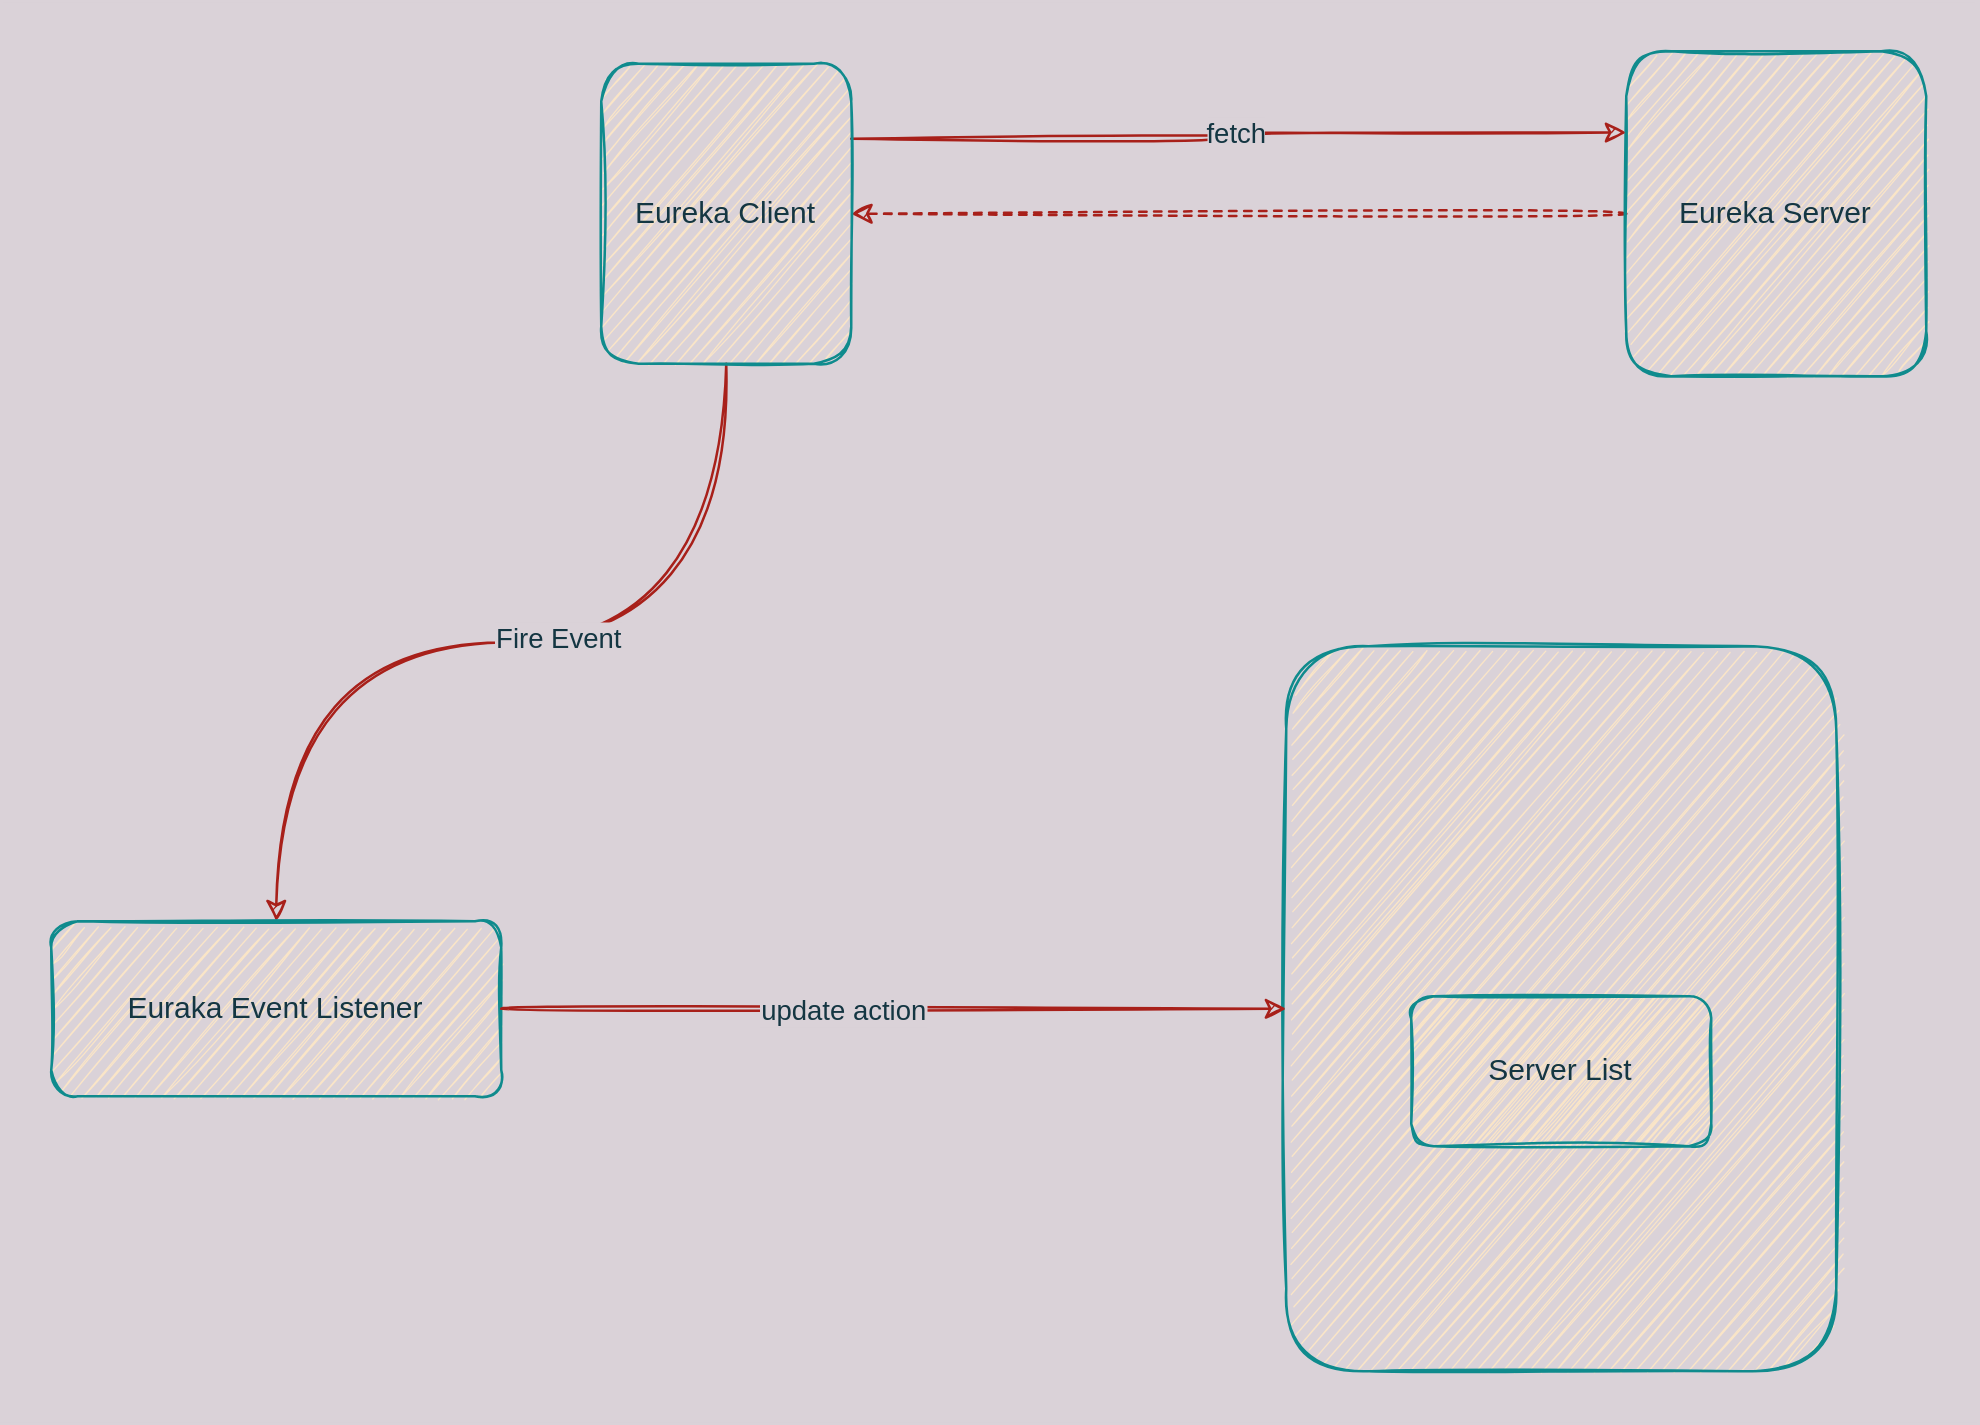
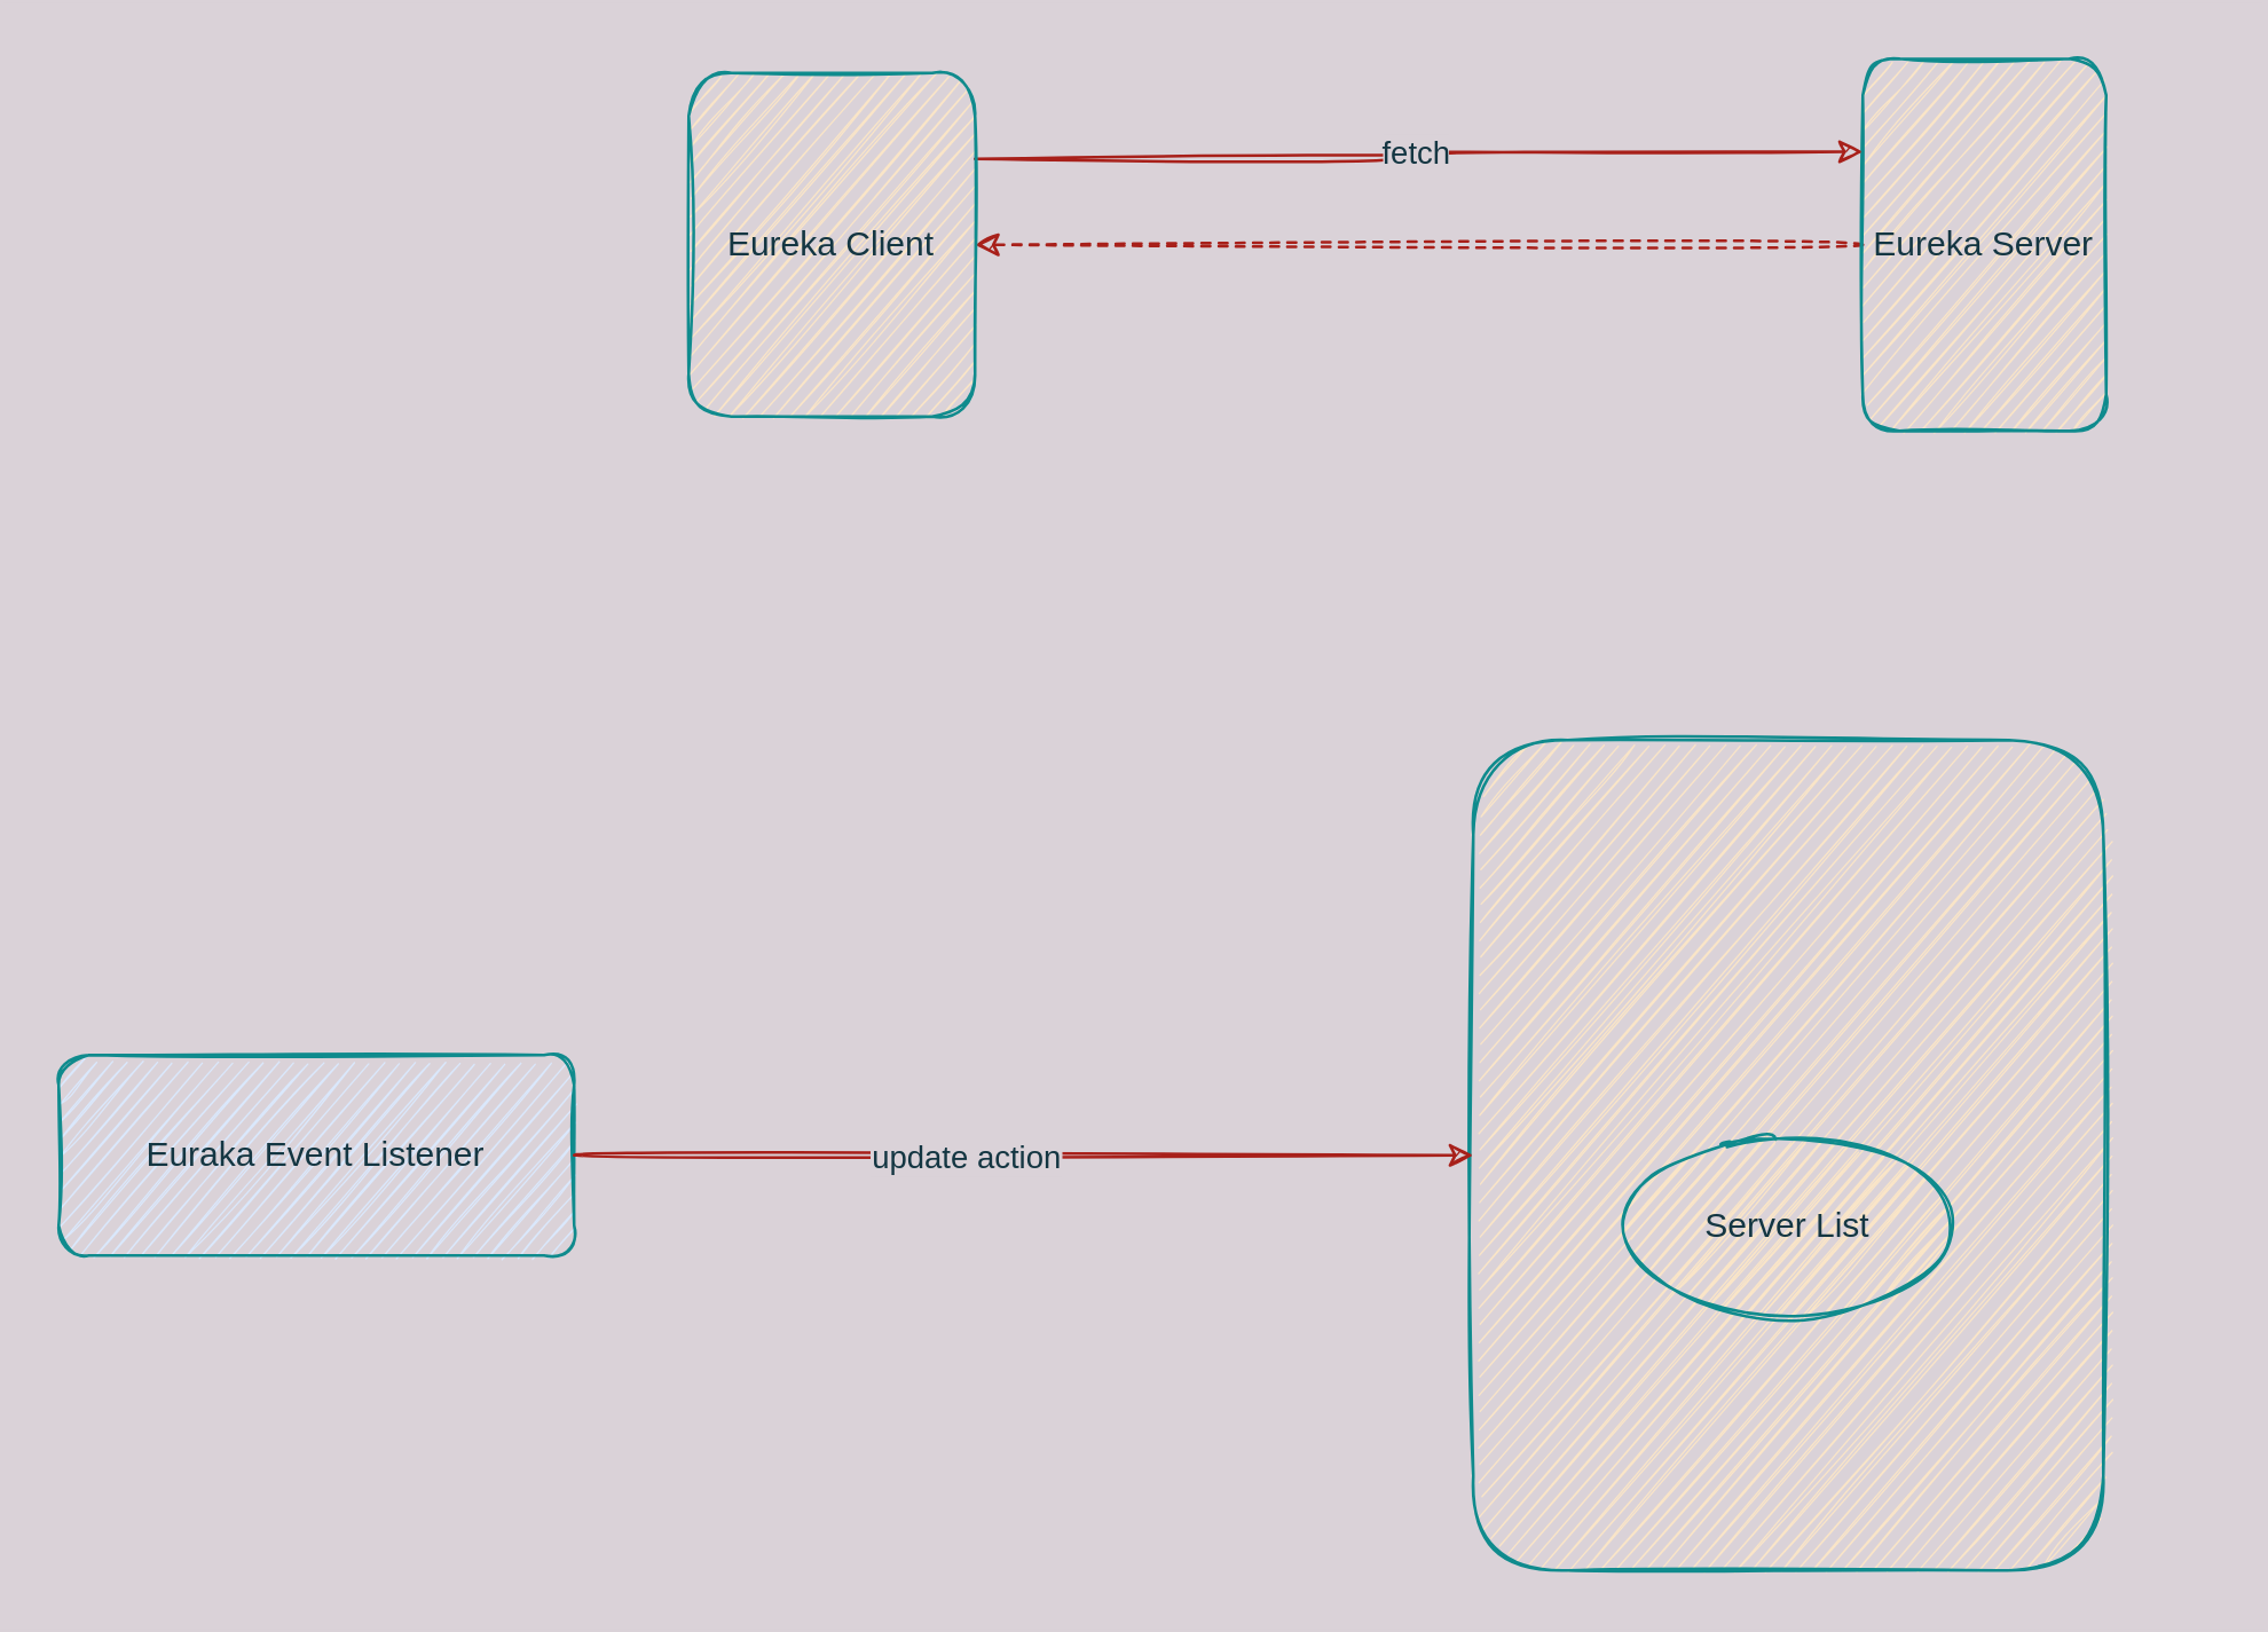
- <mxCell id="3" value="Eureka Server" style="whiteSpace=wrap;html=1;fillColor=#FAE5C7;strokeColor=#0F8B8D;fontColor=#143642;sketch=1;rounded=1;" vertex="1" parent="1"><mxGeometry x="650" y="20" width="120" height="130" as="geometry" /></mxCell>
+ <mxCell id="3" value="Eureka Server" style="whiteSpace=wrap;html=1;fillColor=#FAE5C7;strokeColor=#0F8B8D;fontColor=#143642;sketch=1;rounded=1;" vertex="1" parent="1"><mxGeometry x="650" y="20" width="85" height="130" as="geometry" /></mxCell>
- <mxCell id="6" style="edgeStyle=orthogonalEdgeStyle;orthogonalLoop=1;jettySize=auto;html=1;entryX=0.5;entryY=0;entryDx=0;entryDy=0;exitX=0.5;exitY=1;exitDx=0;exitDy=0;strokeColor=#A8201A;fontColor=#143642;labelBackgroundColor=#DAD2D8;sketch=1;curved=1;" edge="1" parent="1" source="8" target="11"><mxGeometry relative="1" as="geometry" /></mxCell>
- <mxCell id="7" value="Fire Event" style="edgeLabel;html=1;align=center;verticalAlign=middle;resizable=0;points=[];fontColor=#143642;labelBackgroundColor=#DAD2D8;sketch=1;rounded=1;" vertex="1" connectable="0" parent="6"><mxGeometry x="-0.107" y="-2" relative="1" as="geometry"><mxPoint x="1" as="offset" /></mxGeometry></mxCell>
- <mxCell id="11" value="Euraka Event Listener" style="whiteSpace=wrap;html=1;fillColor=#FAE5C7;strokeColor=#0F8B8D;fontColor=#143642;sketch=1;rounded=1;" vertex="1" parent="1"><mxGeometry x="20" y="368" width="180" height="70" as="geometry" /></mxCell>
+ <mxCell id="11" value="Euraka Event Listener" style="whiteSpace=wrap;html=1;fillColor=#dae8fc;strokeColor=#0F8B8D;fontColor=#143642;sketch=1;rounded=1;" vertex="1" parent="1"><mxGeometry x="20" y="368" width="180" height="70" as="geometry" /></mxCell>
- <mxCell id="10" value="Server List" style="whiteSpace=wrap;html=1;fillColor=#FAE5C7;strokeColor=#0F8B8D;fontColor=#143642;sketch=1;rounded=1;" vertex="1" parent="1"><mxGeometry x="564" y="398" width="120" height="60" as="geometry" /></mxCell>
+ <mxCell id="10" value="Server List" style="ellipse;whiteSpace=wrap;html=1;fillColor=#FAE5C7;strokeColor=#0F8B8D;fontColor=#143642;sketch=1;" vertex="1" parent="1"><mxGeometry x="564" y="398" width="120" height="60" as="geometry" /></mxCell>
